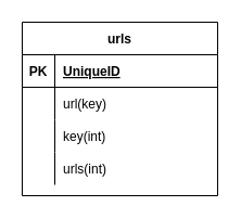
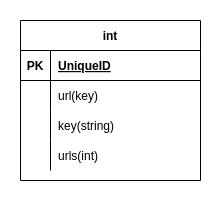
- <mxCell id="2" value="urls" style="shape=table;startSize=30;container=1;collapsible=1;childLayout=tableLayout;fixedRows=1;rowLines=0;fontStyle=1;align=center;resizeLast=1;" vertex="1" parent="1"><mxGeometry x="20" y="20" width="180" height="160" as="geometry" /></mxCell>
+ <mxCell id="2" value="int" style="shape=table;startSize=30;container=1;collapsible=1;childLayout=tableLayout;fixedRows=1;rowLines=0;fontStyle=1;align=center;resizeLast=1;" vertex="1" parent="1"><mxGeometry x="20" y="20" width="180" height="160" as="geometry" /></mxCell>
- <mxCell id="11" value="key(int)" style="shape=partialRectangle;connectable=0;fillColor=none;top=0;left=0;bottom=0;right=0;align=left;spacingLeft=6;overflow=hidden;" vertex="1" parent="9"><mxGeometry x="30" width="150" height="30" as="geometry"><mxRectangle width="150" height="30" as="alternateBounds" /></mxGeometry></mxCell>
+ <mxCell id="11" value="key(string)" style="shape=partialRectangle;connectable=0;fillColor=none;top=0;left=0;bottom=0;right=0;align=left;spacingLeft=6;overflow=hidden;" vertex="1" parent="9"><mxGeometry x="30" width="150" height="30" as="geometry"><mxRectangle width="150" height="30" as="alternateBounds" /></mxGeometry></mxCell>
